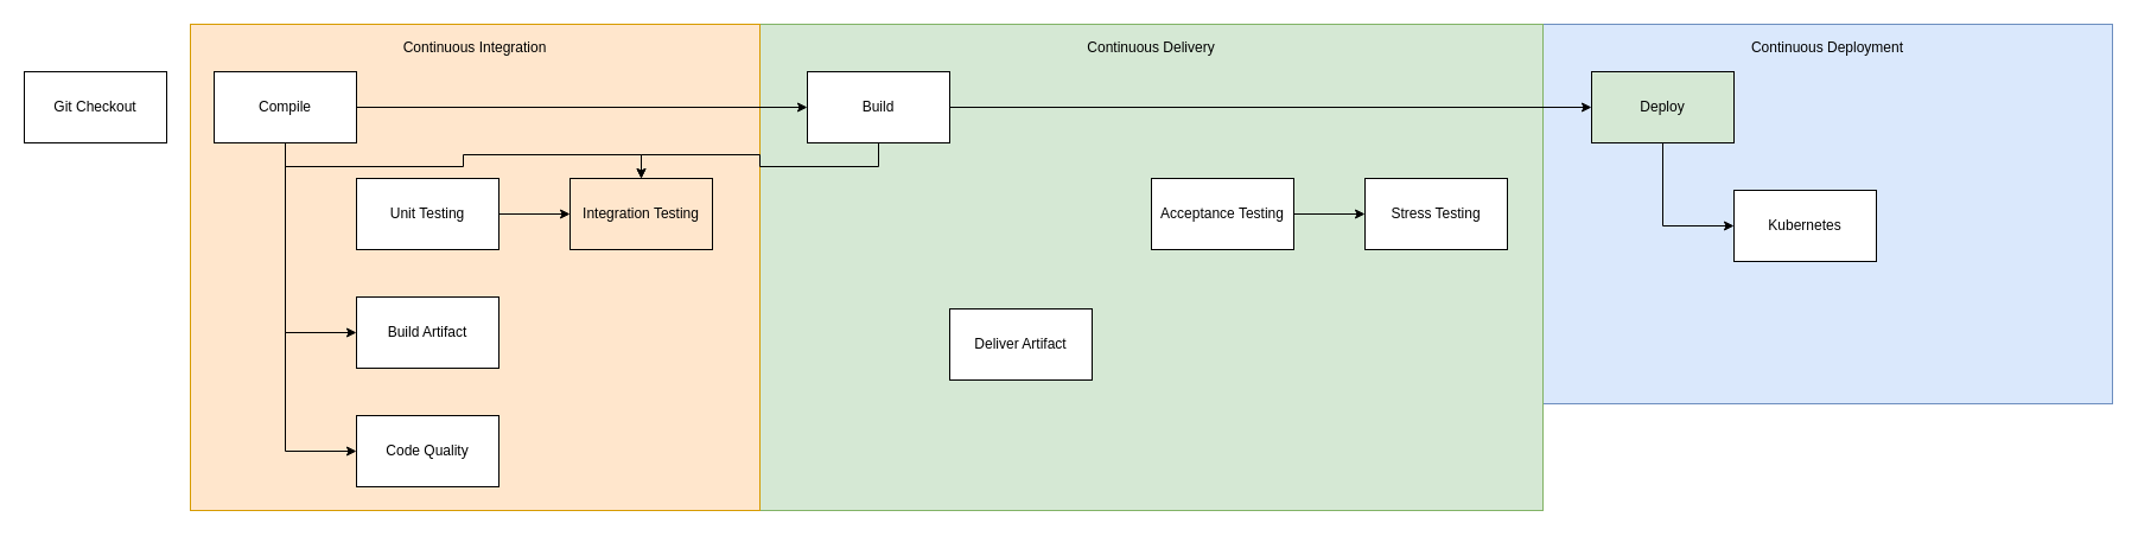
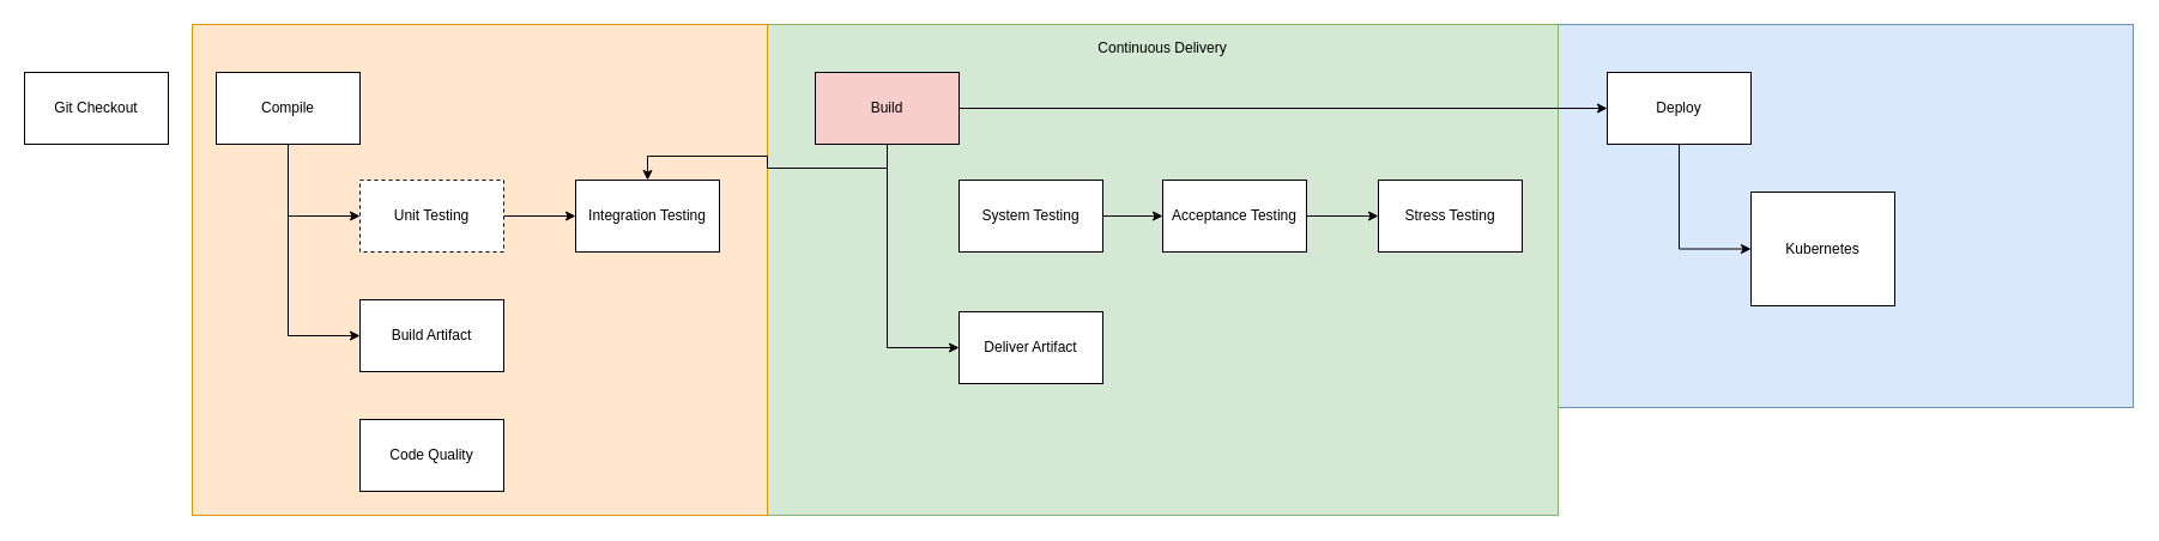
- <mxCell id="18" value="Continuous Integration" style="text;html=1;strokeColor=none;fillColor=none;align=center;verticalAlign=middle;whiteSpace=wrap;rounded=0;" parent="1" vertex="1"><mxGeometry x="335" y="30" width="130" height="20" as="geometry" /></mxCell>
- <mxCell id="23" value="Continuous Deployment" style="text;html=1;strokeColor=none;fillColor=none;align=center;verticalAlign=middle;whiteSpace=wrap;rounded=0;" parent="1" vertex="1"><mxGeometry x="1470" y="30" width="140" height="20" as="geometry" /></mxCell>
- <mxCell id="8" style="edgeStyle=orthogonalEdgeStyle;rounded=0;orthogonalLoop=1;jettySize=auto;html=1;exitX=1;exitY=0.5;exitDx=0;exitDy=0;entryX=0;entryY=0.5;entryDx=0;entryDy=0;" parent="1" source="10" target="17" edge="1"><mxGeometry relative="1" as="geometry" /></mxCell>
- <mxCell id="17" value="Build" style="rounded=0;whiteSpace=wrap;html=1;" parent="1" vertex="1"><mxGeometry x="680" y="60" width="120" height="60" as="geometry" /></mxCell>
+ <mxCell id="17" value="Build" style="rounded=0;whiteSpace=wrap;html=1;fillColor=#f8cecc;" parent="1" vertex="1"><mxGeometry x="680" y="60" width="120" height="60" as="geometry" /></mxCell>
- <mxCell id="29" value="Deploy" style="rounded=0;whiteSpace=wrap;html=1;fillColor=#d5e8d4;" parent="1" vertex="1"><mxGeometry x="1341" y="60" width="120" height="60" as="geometry" /></mxCell>
+ <mxCell id="29" value="Deploy" style="rounded=0;whiteSpace=wrap;html=1;" parent="1" vertex="1"><mxGeometry x="1341" y="60" width="120" height="60" as="geometry" /></mxCell>
- <mxCell id="6" style="edgeStyle=orthogonalEdgeStyle;rounded=0;orthogonalLoop=1;jettySize=auto;html=1;exitX=0.5;exitY=1;exitDx=0;exitDy=0;" parent="1" source="10" target="21" edge="1"><mxGeometry relative="1" as="geometry" /></mxCell>
+ <mxCell id="6" style="edgeStyle=orthogonalEdgeStyle;rounded=0;orthogonalLoop=1;jettySize=auto;html=1;exitX=0.5;exitY=1;exitDx=0;exitDy=0;entryX=0;entryY=0.5;entryDx=0;entryDy=0;" parent="1" source="10" target="12" edge="1"><mxGeometry relative="1" as="geometry" /></mxCell>
- <mxCell id="12" value="Unit Testing" style="rounded=0;whiteSpace=wrap;html=1;" parent="1" vertex="1"><mxGeometry x="300" y="150" width="120" height="60" as="geometry" /></mxCell>
+ <mxCell id="12" value="Unit Testing" style="rounded=0;whiteSpace=wrap;html=1;dashed=1;" parent="1" vertex="1"><mxGeometry x="300" y="150" width="120" height="60" as="geometry" /></mxCell>
- <mxCell id="21" value="Integration Testing" style="rounded=0;whiteSpace=wrap;html=1;fillColor=#ffe6cc;" parent="1" vertex="1"><mxGeometry x="480" y="150" width="120" height="60" as="geometry" /></mxCell>
+ <mxCell id="21" value="Integration Testing" style="rounded=0;whiteSpace=wrap;html=1;" parent="1" vertex="1"><mxGeometry x="480" y="150" width="120" height="60" as="geometry" /></mxCell>
+ <mxCell id="20" value="System Testing" style="rounded=0;whiteSpace=wrap;html=1;" parent="1" vertex="1"><mxGeometry x="800" y="150" width="120" height="60" as="geometry" /></mxCell>
+ <mxCell id="19" style="edgeStyle=orthogonalEdgeStyle;rounded=0;orthogonalLoop=1;jettySize=auto;html=1;exitX=1;exitY=0.5;exitDx=0;exitDy=0;entryX=0;entryY=0.5;entryDx=0;entryDy=0;" parent="1" source="20" target="26" edge="1"><mxGeometry relative="1" as="geometry" /></mxCell>
- <mxCell id="30" value="Kubernetes" style="rounded=0;whiteSpace=wrap;html=1;" parent="1" vertex="1"><mxGeometry x="1461" y="160" width="120" height="60" as="geometry" /></mxCell>
+ <mxCell id="30" value="Kubernetes" style="rounded=0;whiteSpace=wrap;html=1;" parent="1" vertex="1"><mxGeometry x="1461" y="160" width="120" height="95" as="geometry" /></mxCell>
+ <mxCell id="15" style="edgeStyle=orthogonalEdgeStyle;rounded=0;orthogonalLoop=1;jettySize=auto;html=1;exitX=0.5;exitY=1;exitDx=0;exitDy=0;entryX=0;entryY=0.5;entryDx=0;entryDy=0;" parent="1" source="17" target="27" edge="1"><mxGeometry relative="1" as="geometry" /></mxCell>
- <mxCell id="7" style="edgeStyle=orthogonalEdgeStyle;rounded=0;orthogonalLoop=1;jettySize=auto;html=1;exitX=0.5;exitY=1;exitDx=0;exitDy=0;entryX=0;entryY=0.5;entryDx=0;entryDy=0;" parent="1" source="10" target="13" edge="1"><mxGeometry relative="1" as="geometry" /></mxCell>
